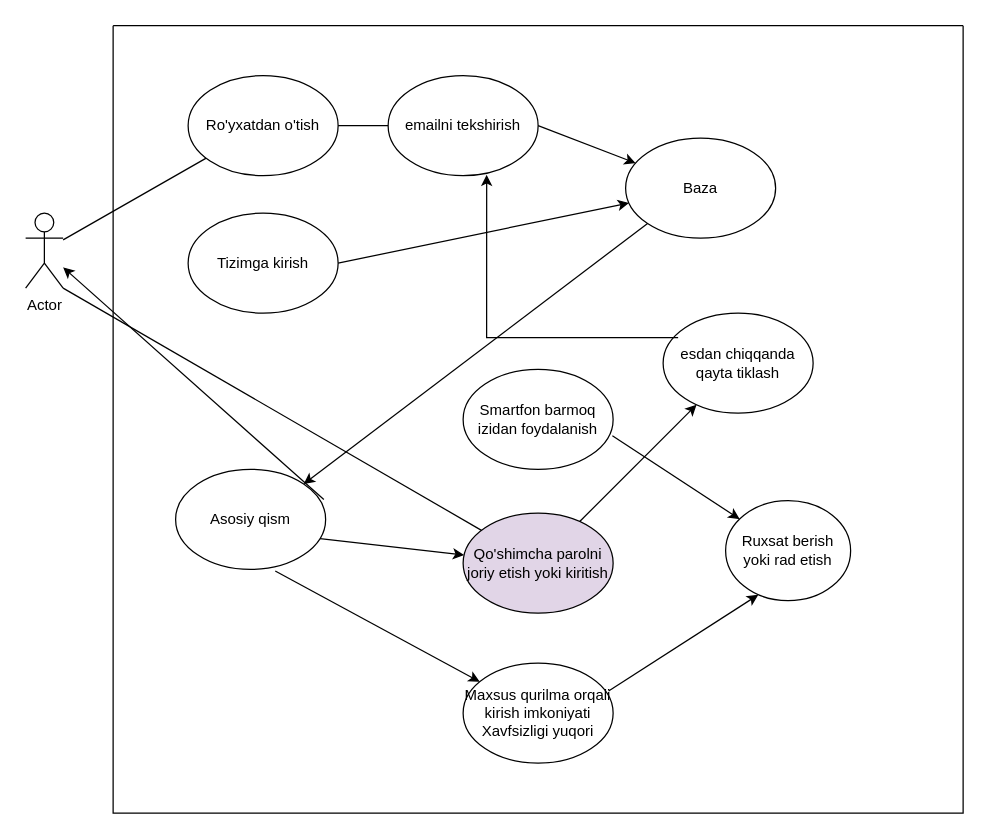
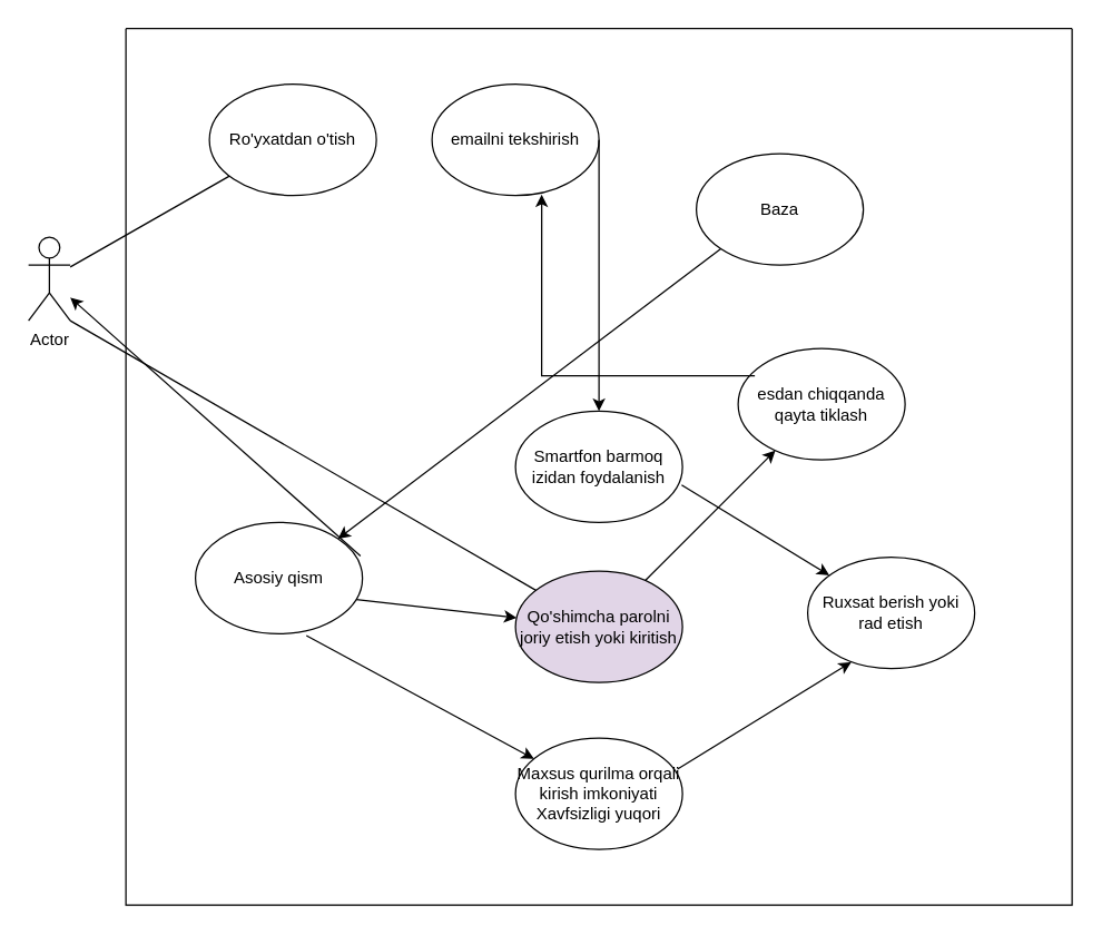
- <mxCell id="9" value="" style="endArrow=none;html=1;rounded=0;" edge="1" parent="3" source="4" target="7"><mxGeometry width="50" height="50" relative="1" as="geometry"><mxPoint x="290" y="250" as="sourcePoint" /><mxPoint x="340" y="200" as="targetPoint" /></mxGeometry></mxCell>
- <mxCell id="11" value="" style="endArrow=classic;html=1;rounded=0;exitX=1;exitY=0.5;exitDx=0;exitDy=0;" edge="1" parent="3" source="7" target="8"><mxGeometry width="50" height="50" relative="1" as="geometry"><mxPoint x="290" y="250" as="sourcePoint" /><mxPoint x="340" y="200" as="targetPoint" /></mxGeometry></mxCell>
+ <mxCell id="11" value="" style="endArrow=classic;html=1;rounded=0;exitX=1;exitY=0.5;exitDx=0;exitDy=0;" edge="1" parent="3" source="7" target="13"><mxGeometry width="50" height="50" relative="1" as="geometry"><mxPoint x="290" y="250" as="sourcePoint" /><mxPoint x="340" y="200" as="targetPoint" /></mxGeometry></mxCell>
- <mxCell id="10" value="" style="endArrow=classic;html=1;rounded=0;exitX=1;exitY=0.5;exitDx=0;exitDy=0;" edge="1" parent="3" source="5" target="8"><mxGeometry width="50" height="50" relative="1" as="geometry"><mxPoint x="290" y="250" as="sourcePoint" /><mxPoint x="340" y="200" as="targetPoint" /></mxGeometry></mxCell>
- <mxCell id="5" value="Tizimga kirish" style="ellipse;whiteSpace=wrap;html=1;" vertex="1" parent="3"><mxGeometry x="60" y="150" width="120" height="80" as="geometry" /></mxCell>
- <mxCell id="19" value="Ruxsat berish yoki rad etish" style="ellipse;whiteSpace=wrap;html=1;" vertex="1" parent="3"><mxGeometry x="490" y="380" width="100" height="80" as="geometry" /></mxCell>
+ <mxCell id="19" value="Ruxsat berish yoki rad etish" style="ellipse;whiteSpace=wrap;html=1;" vertex="1" parent="3"><mxGeometry x="490" y="380" width="120" height="80" as="geometry" /></mxCell>
